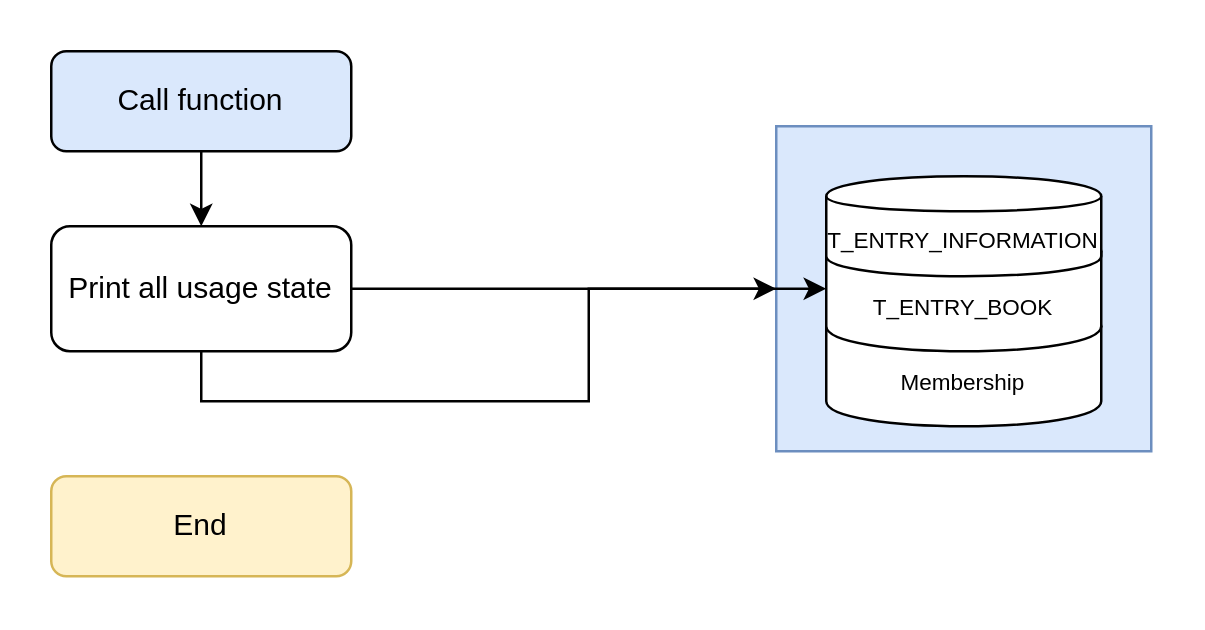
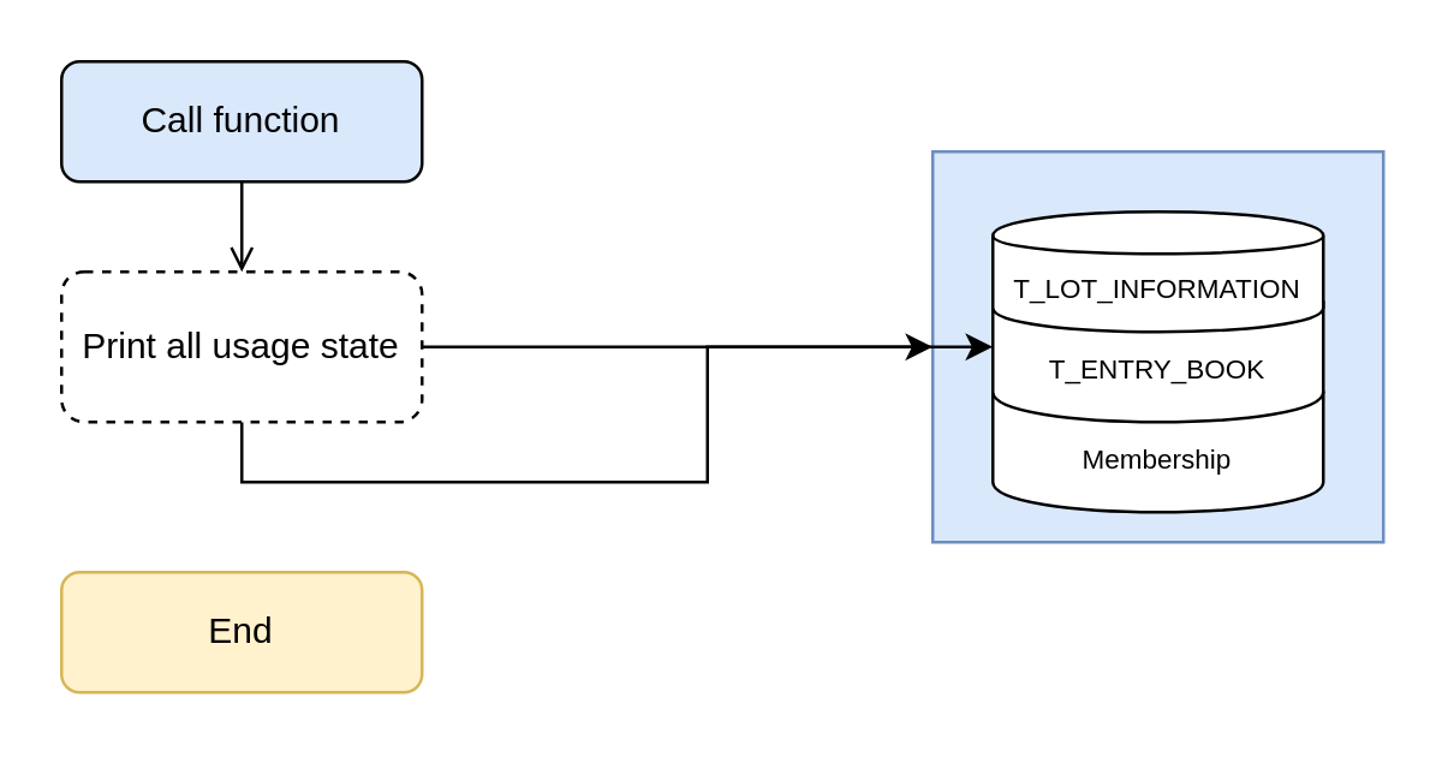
- <mxCell id="5" style="edgeStyle=orthogonalEdgeStyle;rounded=0;orthogonalLoop=1;jettySize=auto;html=1;exitX=0.5;exitY=1;exitDx=0;exitDy=0;entryX=0.5;entryY=0;entryDx=0;entryDy=0;" parent="1" source="3" target="9" edge="1"><mxGeometry relative="1" as="geometry"><mxPoint x="80" y="130" as="sourcePoint" /></mxGeometry></mxCell>
+ <mxCell id="5" style="edgeStyle=orthogonalEdgeStyle;rounded=0;orthogonalLoop=1;jettySize=auto;html=1;exitX=0.5;exitY=1;exitDx=0;exitDy=0;entryX=0.5;entryY=0;entryDx=0;entryDy=0;endArrow=open;" parent="1" source="3" target="9" edge="1"><mxGeometry relative="1" as="geometry"><mxPoint x="80" y="130" as="sourcePoint" /></mxGeometry></mxCell>
- <mxCell id="11" value="T_ENTRY_INFORMATION" style="shape=cylinder;whiteSpace=wrap;html=1;boundedLbl=1;backgroundOutline=1;fontSize=9;" vertex="1" parent="1"><mxGeometry x="330" y="70" width="110" height="40" as="geometry" /></mxCell>
+ <mxCell id="11" value="T_LOT_INFORMATION" style="shape=cylinder;whiteSpace=wrap;html=1;boundedLbl=1;backgroundOutline=1;fontSize=9;" vertex="1" parent="1"><mxGeometry x="330" y="70" width="110" height="40" as="geometry" /></mxCell>
- <mxCell id="9" value="Print all usage state" style="rounded=1;whiteSpace=wrap;html=1;fontSize=12;" parent="1" vertex="1"><mxGeometry x="20" y="90" width="120" height="50" as="geometry" /></mxCell>
+ <mxCell id="9" value="Print all usage state" style="rounded=1;whiteSpace=wrap;html=1;fontSize=12;dashed=1;" parent="1" vertex="1"><mxGeometry x="20" y="90" width="120" height="50" as="geometry" /></mxCell>
